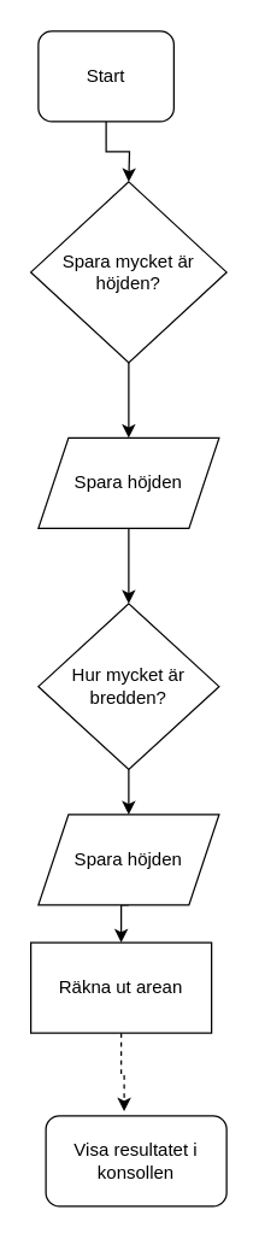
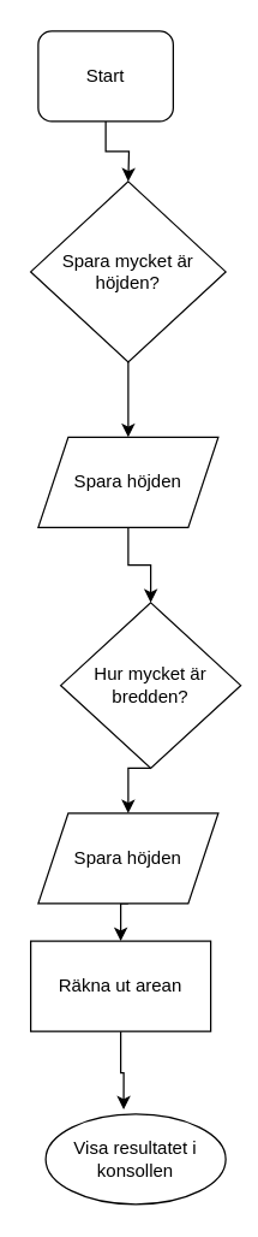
- <mxCell id="10" value="Hur mycket är bredden?" style="rhombus;whiteSpace=wrap;html=1;" vertex="1" parent="1"><mxGeometry x="25" y="400" width="120" height="110" as="geometry" /></mxCell>
+ <mxCell id="10" value="Hur mycket är bredden?" style="rhombus;whiteSpace=wrap;html=1;" vertex="1" parent="1"><mxGeometry x="40" y="400" width="120" height="110" as="geometry" /></mxCell>
- <mxCell id="13" style="edgeStyle=orthogonalEdgeStyle;rounded=0;orthogonalLoop=1;jettySize=auto;html=1;exitX=0.5;exitY=1;exitDx=0;exitDy=0;entryX=0.433;entryY=-0.05;entryDx=0;entryDy=0;entryPerimeter=0;dashed=1;" edge="1" parent="1" source="14" target="15"><mxGeometry relative="1" as="geometry" /></mxCell>
+ <mxCell id="13" style="edgeStyle=orthogonalEdgeStyle;rounded=0;orthogonalLoop=1;jettySize=auto;html=1;exitX=0.5;exitY=1;exitDx=0;exitDy=0;entryX=0.433;entryY=-0.05;entryDx=0;entryDy=0;entryPerimeter=0;" edge="1" parent="1" source="14" target="15"><mxGeometry relative="1" as="geometry" /></mxCell>
- <mxCell id="15" value="Visa resultatet i konsollen" style="rounded=1;whiteSpace=wrap;html=1;" vertex="1" parent="1"><mxGeometry x="30" y="740" width="120" height="60" as="geometry" /></mxCell>
+ <mxCell id="15" value="Visa resultatet i konsollen" style="ellipse;whiteSpace=wrap;html=1;" vertex="1" parent="1"><mxGeometry x="30" y="740" width="120" height="60" as="geometry" /></mxCell>
